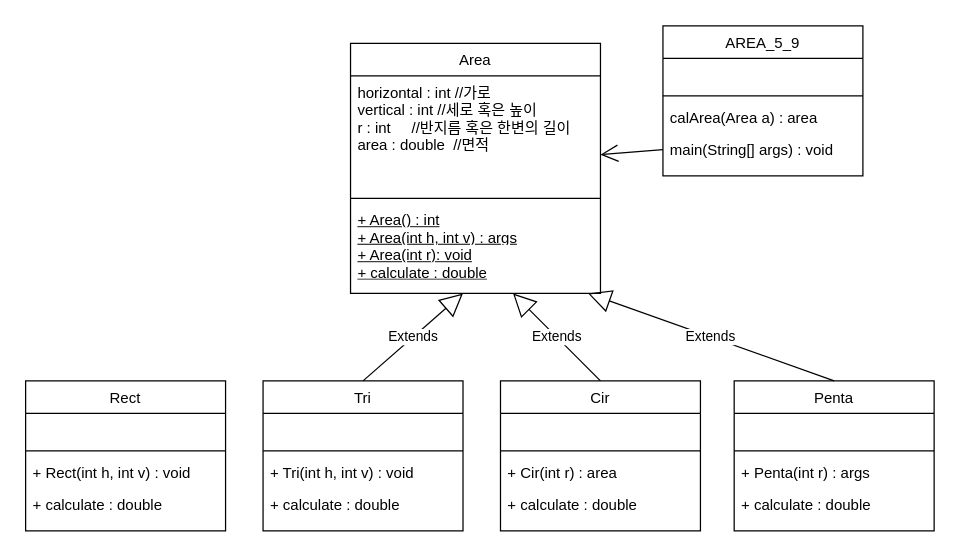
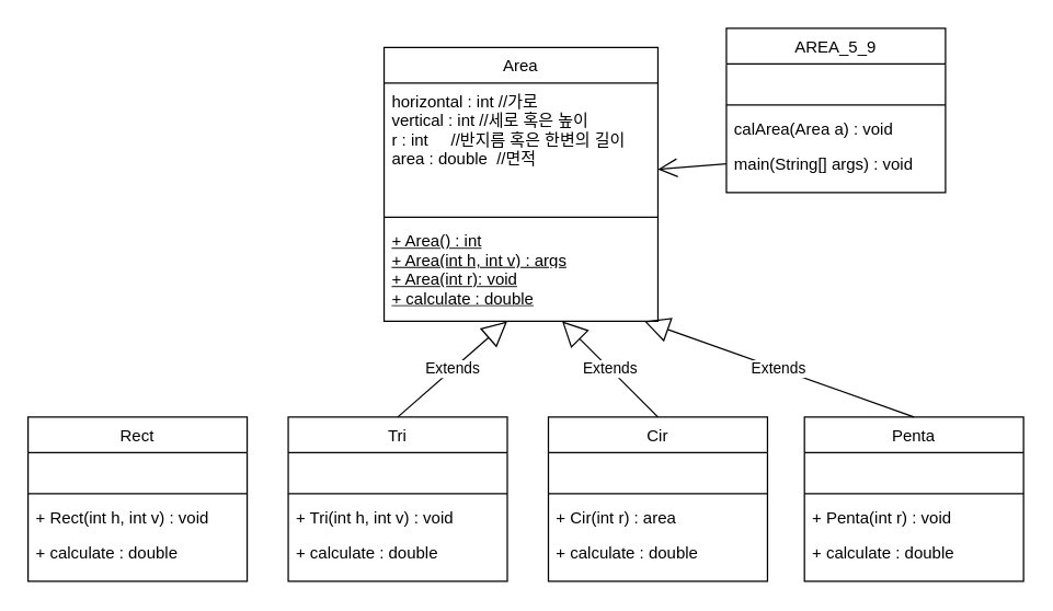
- <mxCell id="35" value="calArea(Area a) : area" style="text;align=left;verticalAlign=top;spacingLeft=4;spacingRight=4;overflow=hidden;rotatable=0;points=[[0,0.5],[1,0.5]];portConstraint=eastwest;" vertex="1" parent="32"><mxGeometry y="60" width="160" height="26" as="geometry" /></mxCell>
+ <mxCell id="35" value="calArea(Area a) : void" style="text;align=left;verticalAlign=top;spacingLeft=4;spacingRight=4;overflow=hidden;rotatable=0;points=[[0,0.5],[1,0.5]];portConstraint=eastwest;" vertex="1" parent="32"><mxGeometry y="60" width="160" height="26" as="geometry" /></mxCell>
- <mxCell id="17" value="+ Penta(int r) : args" style="text;align=left;verticalAlign=top;spacingLeft=4;spacingRight=4;overflow=hidden;rotatable=0;points=[[0,0.5],[1,0.5]];portConstraint=eastwest;" vertex="1" parent="14"><mxGeometry y="60" width="160" height="26" as="geometry" /></mxCell>
+ <mxCell id="17" value="+ Penta(int r) : void" style="text;align=left;verticalAlign=top;spacingLeft=4;spacingRight=4;overflow=hidden;rotatable=0;points=[[0,0.5],[1,0.5]];portConstraint=eastwest;" vertex="1" parent="14"><mxGeometry y="60" width="160" height="26" as="geometry" /></mxCell>
